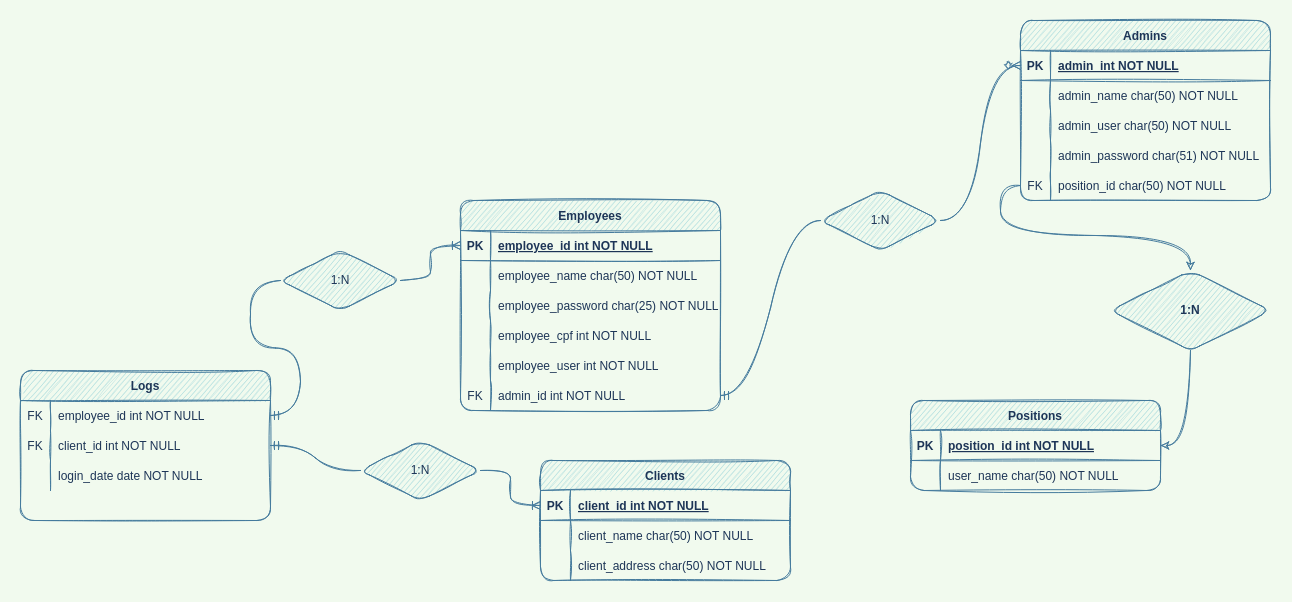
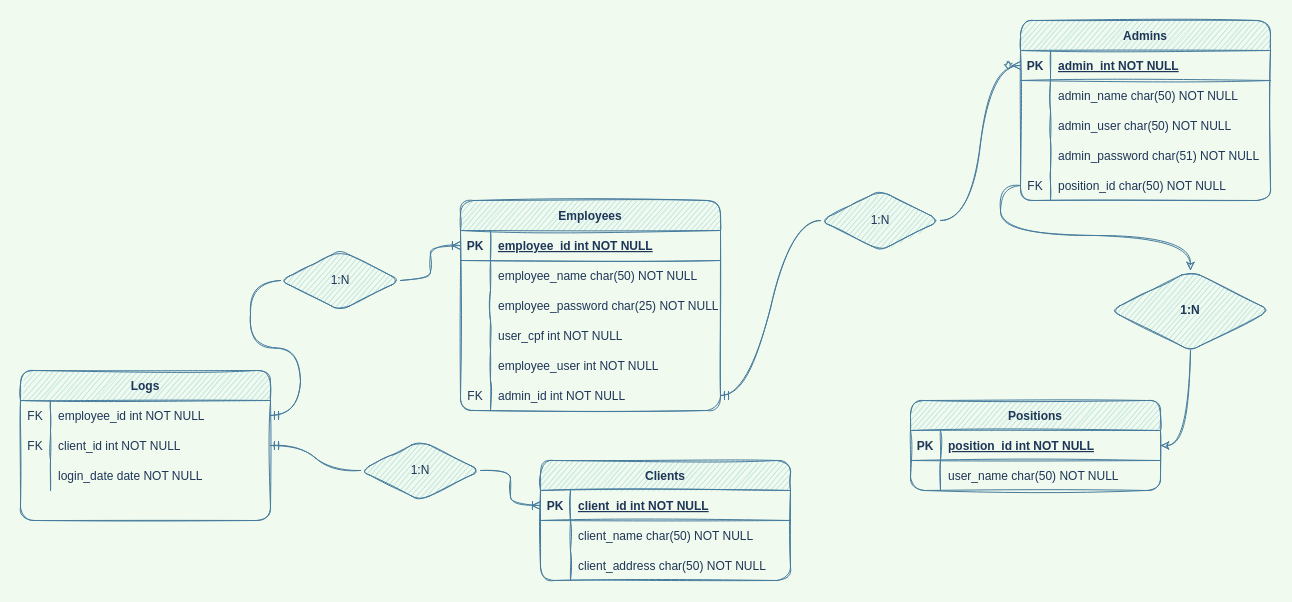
- <mxCell id="43" value="employee_cpf int NOT NULL" style="shape=partialRectangle;overflow=hidden;connectable=0;fillColor=none;top=0;left=0;bottom=0;right=0;align=left;spacingLeft=6;rounded=1;sketch=1;strokeColor=#457B9D;fontColor=#1D3557;" vertex="1" parent="41"><mxGeometry x="30" width="230" height="30" as="geometry"><mxRectangle width="230" height="30" as="alternateBounds" /></mxGeometry></mxCell>
+ <mxCell id="43" value="user_cpf int NOT NULL" style="shape=partialRectangle;overflow=hidden;connectable=0;fillColor=none;top=0;left=0;bottom=0;right=0;align=left;spacingLeft=6;rounded=1;sketch=1;strokeColor=#457B9D;fontColor=#1D3557;" vertex="1" parent="41"><mxGeometry x="30" width="230" height="30" as="geometry"><mxRectangle width="230" height="30" as="alternateBounds" /></mxGeometry></mxCell>
